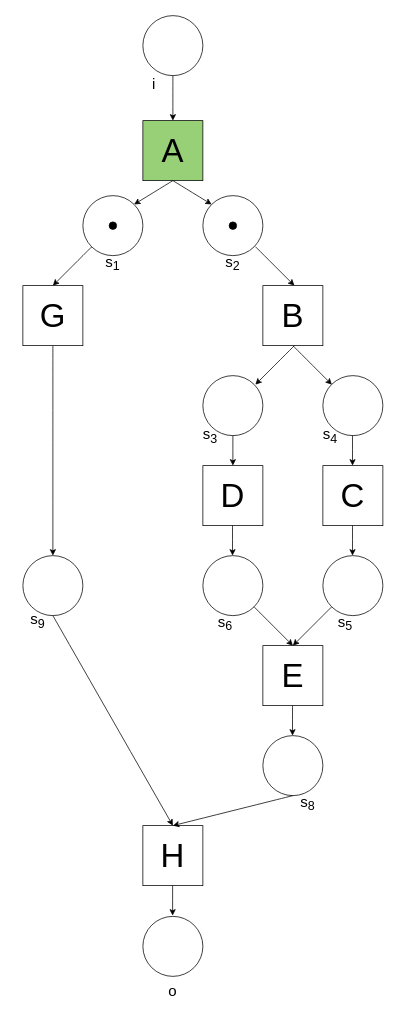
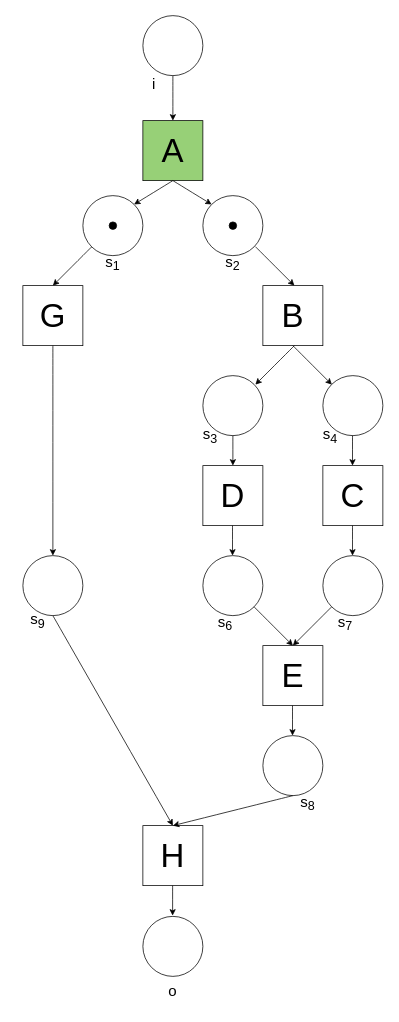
- <mxCell id="46" value="s&lt;sub&gt;5&lt;/sub&gt;" style="text;html=1;strokeColor=none;fillColor=none;align=center;verticalAlign=middle;whiteSpace=wrap;rounded=0;fontSize=20;" vertex="1" parent="1"><mxGeometry x="430" y="810" width="60" height="40" as="geometry" /></mxCell>
+ <mxCell id="46" value="s&lt;sub&gt;7&lt;/sub&gt;" style="text;html=1;strokeColor=none;fillColor=none;align=center;verticalAlign=middle;whiteSpace=wrap;rounded=0;fontSize=20;" vertex="1" parent="1"><mxGeometry x="430" y="810" width="60" height="40" as="geometry" /></mxCell>
